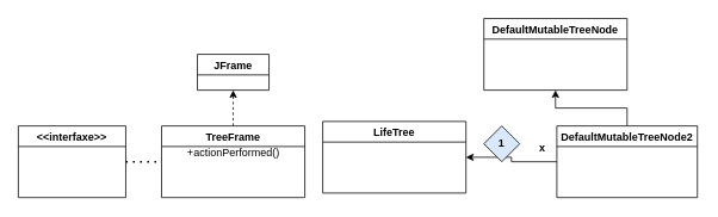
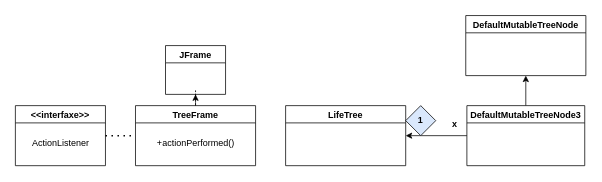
- <mxCell id="12" value="DefaultMutableTreeNode" style="swimlane;startSize=23;" parent="1" vertex="1"><mxGeometry x="540" y="20" width="160" height="80" as="geometry" /></mxCell>
+ <mxCell id="12" value="DefaultMutableTreeNode" style="swimlane;startSize=23;" parent="1" vertex="1"><mxGeometry x="620" y="20" width="160" height="80" as="geometry" /></mxCell>
- <mxCell id="2" value="JFrame" style="swimlane;" parent="1" vertex="1"><mxGeometry x="220" y="60" width="80" height="40" as="geometry" /></mxCell>
+ <mxCell id="2" value="JFrame" style="swimlane;" parent="1" vertex="1"><mxGeometry x="220" y="60" width="80" height="65" as="geometry" /></mxCell>
- <mxCell id="11" value="DefaultMutableTreeNode2" style="swimlane;" parent="1" vertex="1"><mxGeometry x="621.5" y="140" width="157" height="80" as="geometry" /></mxCell>
+ <mxCell id="11" value="DefaultMutableTreeNode3" style="swimlane;" parent="1" vertex="1"><mxGeometry x="621.5" y="140" width="157" height="80" as="geometry" /></mxCell>
- <mxCell id="7" value="+actionPerformed()" style="text;html=1;align=center;verticalAlign=middle;resizable=0;points=[];autosize=1;strokeColor=none;fillColor=none;" parent="6" vertex="1"><mxGeometry x="15" y="15" width="130" height="30" as="geometry" /></mxCell>
+ <mxCell id="7" value="+actionPerformed()" style="text;html=1;align=center;verticalAlign=middle;resizable=0;points=[];autosize=1;strokeColor=none;fillColor=none;" parent="6" vertex="1"><mxGeometry x="15" y="35" width="130" height="30" as="geometry" /></mxCell>
- <mxCell id="8" value="LifeTree" style="swimlane;" parent="1" vertex="1"><mxGeometry x="360" y="135" width="160" height="80" as="geometry" /></mxCell>
+ <mxCell id="8" value="LifeTree" style="swimlane;" parent="1" vertex="1"><mxGeometry x="380" y="140" width="160" height="80" as="geometry" /></mxCell>
+ <mxCell id="4" value="ActionListener" style="text;html=1;align=center;verticalAlign=middle;resizable=0;points=[];autosize=1;strokeColor=none;fillColor=none;" parent="3" vertex="1"><mxGeometry x="10" y="35" width="100" height="30" as="geometry" /></mxCell>
